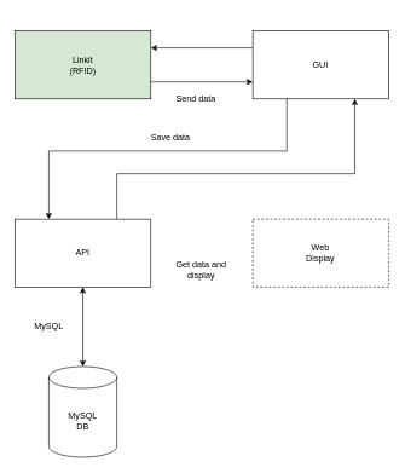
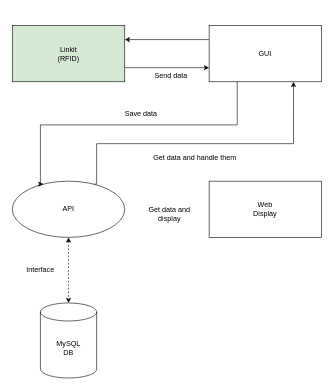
- <mxCell id="16" value="Send data" style="text;html=1;strokeColor=none;fillColor=none;align=center;verticalAlign=middle;whiteSpace=wrap;rounded=0;" parent="2" vertex="1"><mxGeometry x="203.332" y="92.282" width="93.845" height="46.923" as="geometry" /></mxCell>
+ <mxCell id="16" value="Send data" style="text;html=1;strokeColor=none;fillColor=none;align=center;verticalAlign=middle;whiteSpace=wrap;rounded=0;" parent="2" vertex="1"><mxGeometry x="218.332" y="82.282" width="93.845" height="46.923" as="geometry" /></mxCell>
+ <mxCell id="15" value="Get data and handle them" style="text;html=1;strokeColor=none;fillColor=none;align=center;verticalAlign=middle;whiteSpace=wrap;rounded=0;" parent="2" vertex="1"><mxGeometry x="218.973" y="218.974" width="172.05" height="46.923" as="geometry" /></mxCell>
- <mxCell id="10" value="API" style="rounded=0;whiteSpace=wrap;html=1;" parent="2" vertex="1"><mxGeometry y="281.538" width="187.691" height="93.846" as="geometry" /></mxCell>
+ <mxCell id="10" value="API" style="ellipse;whiteSpace=wrap;html=1;" parent="2" vertex="1"><mxGeometry y="281.538" width="187.691" height="93.846" as="geometry" /></mxCell>
- <mxCell id="12" value="Web&lt;br&gt;Display" style="rounded=0;whiteSpace=wrap;html=1;dashed=1;" parent="2" vertex="1"><mxGeometry x="328.459" y="281.538" width="187.691" height="93.846" as="geometry" /></mxCell>
+ <mxCell id="12" value="Web&lt;br&gt;Display" style="rounded=0;whiteSpace=wrap;html=1;" parent="2" vertex="1"><mxGeometry x="328.459" y="281.538" width="187.691" height="93.846" as="geometry" /></mxCell>
- <mxCell id="14" value="Get data and display" style="text;html=1;strokeColor=none;fillColor=none;align=center;verticalAlign=middle;whiteSpace=wrap;rounded=0;" parent="2" vertex="1"><mxGeometry x="203.332" y="328.462" width="109.486" height="46.923" as="geometry" /></mxCell>
+ <mxCell id="14" value="Get data and display" style="text;html=1;strokeColor=none;fillColor=none;align=center;verticalAlign=middle;whiteSpace=wrap;rounded=0;" parent="2" vertex="1"><mxGeometry x="208.332" y="313.462" width="109.486" height="46.923" as="geometry" /></mxCell>
- <mxCell id="13" value="MySQL" style="text;html=1;strokeColor=none;fillColor=none;align=center;verticalAlign=middle;whiteSpace=wrap;rounded=0;" parent="2" vertex="1"><mxGeometry y="406.667" width="93.845" height="46.923" as="geometry" /></mxCell>
+ <mxCell id="13" value="Interface" style="text;html=1;strokeColor=none;fillColor=none;align=center;verticalAlign=middle;whiteSpace=wrap;rounded=0;" parent="2" vertex="1"><mxGeometry y="406.667" width="93.845" height="46.923" as="geometry" /></mxCell>
- <mxCell id="8" style="edgeStyle=orthogonalEdgeStyle;rounded=0;orthogonalLoop=1;jettySize=auto;html=1;exitX=0.5;exitY=1;exitDx=0;exitDy=0;entryX=0.5;entryY=0;entryDx=0;entryDy=0;entryPerimeter=0;startArrow=classic;startFill=1;" parent="2" source="10" target="4" edge="1"><mxGeometry relative="1" as="geometry" /></mxCell>
+ <mxCell id="8" style="edgeStyle=orthogonalEdgeStyle;rounded=0;orthogonalLoop=1;jettySize=auto;html=1;exitX=0.5;exitY=1;exitDx=0;exitDy=0;entryX=0.5;entryY=0;entryDx=0;entryDy=0;entryPerimeter=0;startArrow=classic;startFill=1;dashed=1;" parent="2" source="10" target="4" edge="1"><mxGeometry relative="1" as="geometry" /></mxCell>
